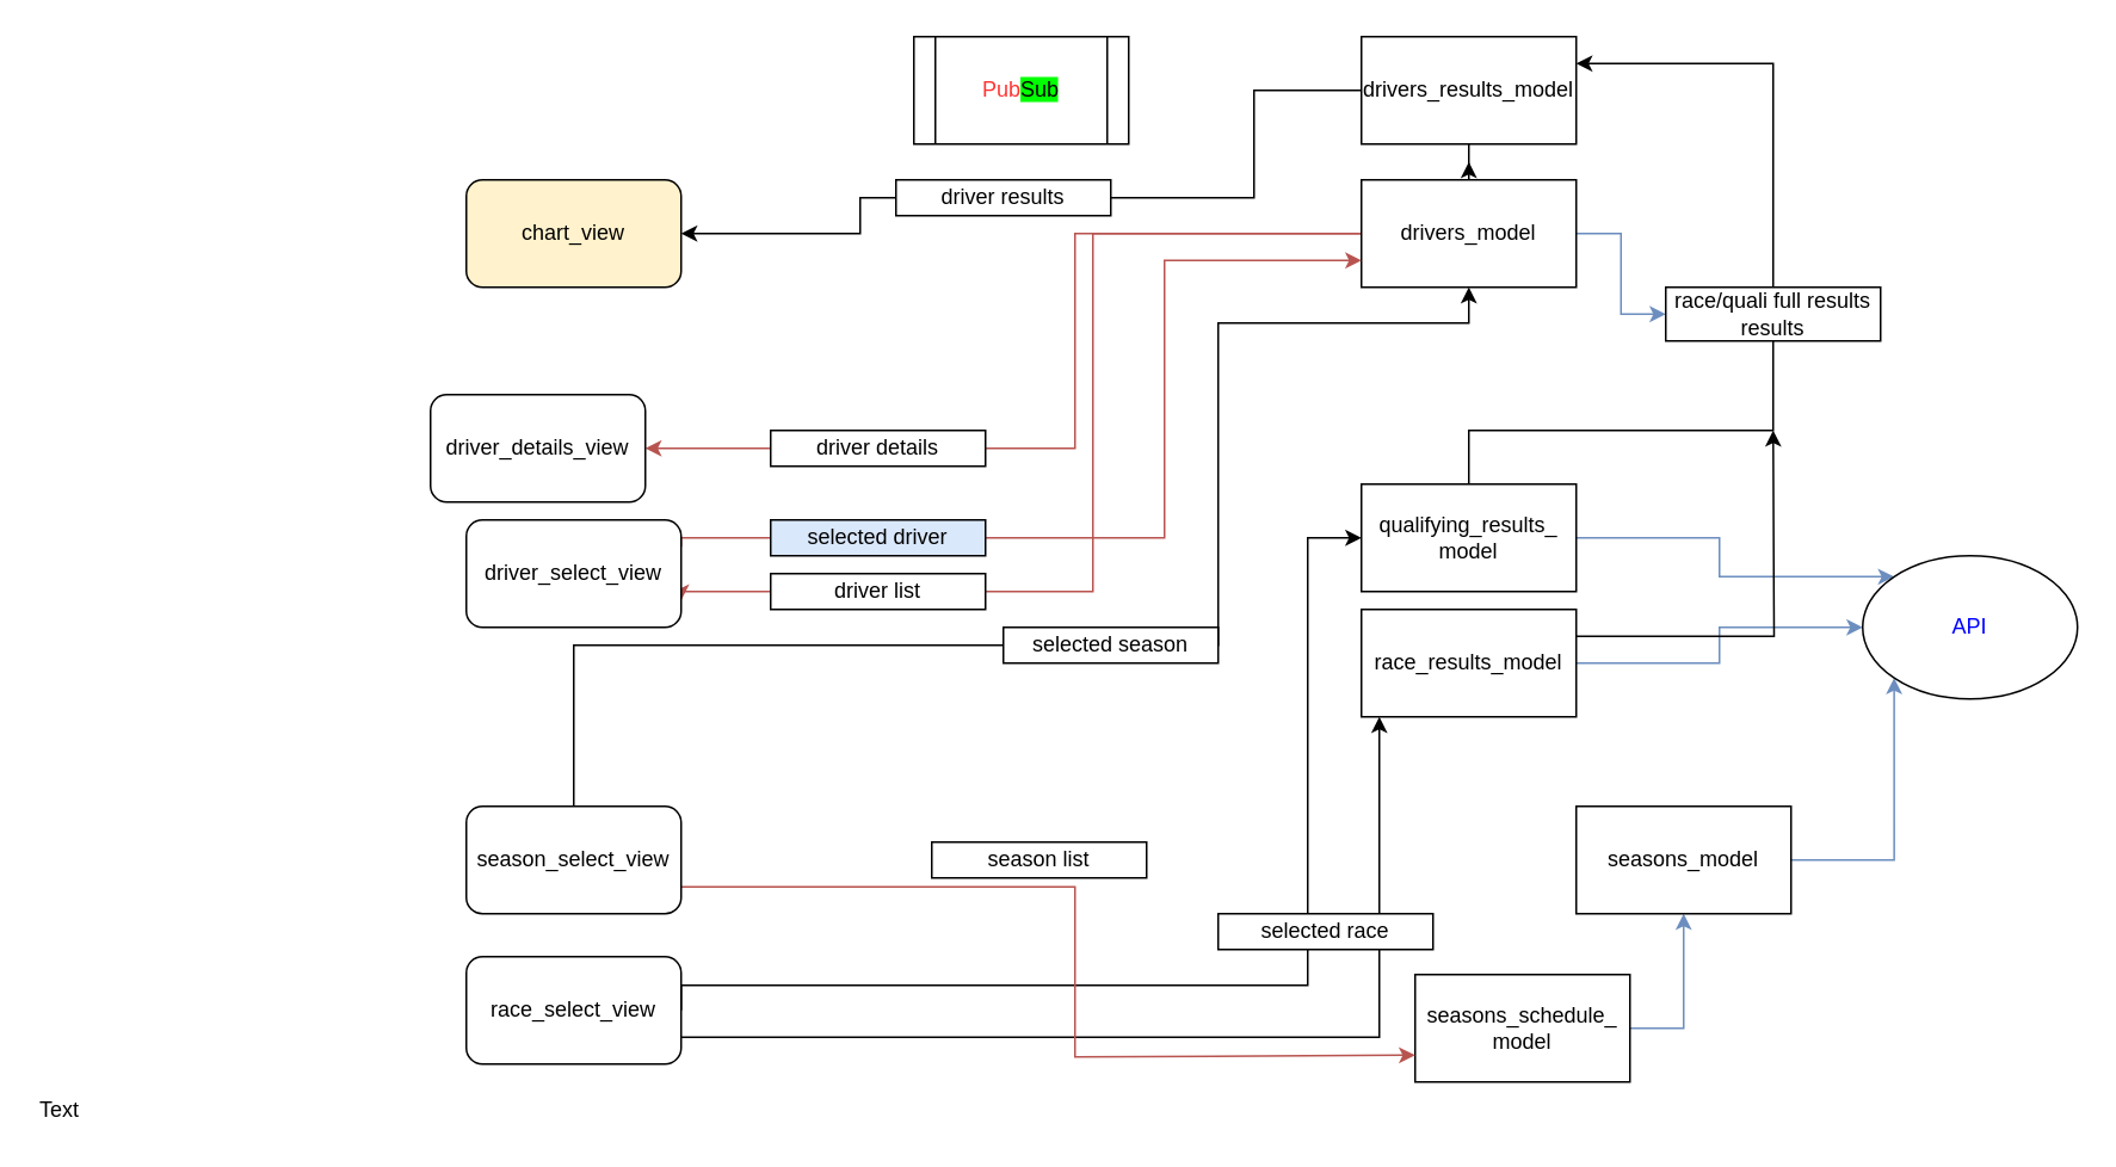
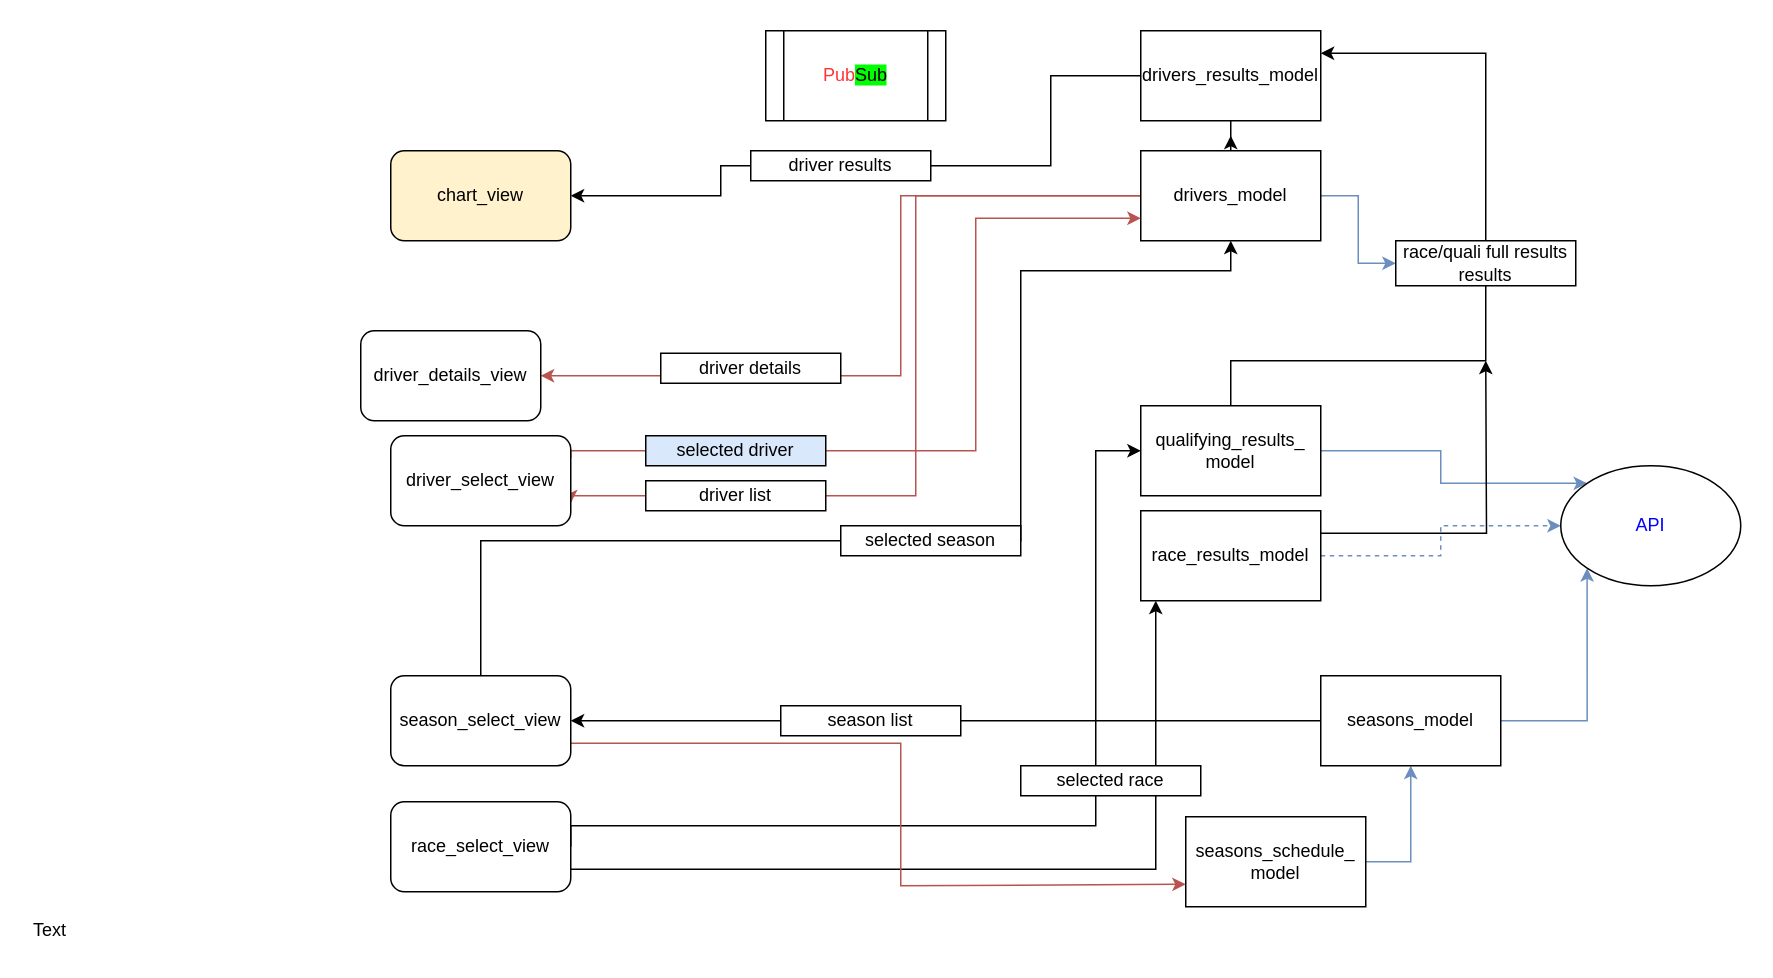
- <mxCell id="33" value="driver details" style="rounded=0;whiteSpace=wrap;html=1;" vertex="1" parent="1"><mxGeometry x="430" y="240" width="120" height="20" as="geometry" /></mxCell>
+ <mxCell id="33" value="driver details" style="rounded=0;whiteSpace=wrap;html=1;" vertex="1" parent="1"><mxGeometry x="440" y="235" width="120" height="20" as="geometry" /></mxCell>
- <mxCell id="15" style="edgeStyle=orthogonalEdgeStyle;rounded=0;orthogonalLoop=1;jettySize=auto;html=1;exitX=1;exitY=0.5;exitDx=0;exitDy=0;entryX=0;entryY=0.5;entryDx=0;entryDy=0;fillColor=#dae8fc;strokeColor=#6c8ebf;" edge="1" parent="1" source="17" target="32"><mxGeometry relative="1" as="geometry" /></mxCell>
+ <mxCell id="15" style="edgeStyle=orthogonalEdgeStyle;rounded=0;orthogonalLoop=1;jettySize=auto;html=1;exitX=1;exitY=0.5;exitDx=0;exitDy=0;entryX=0;entryY=0.5;entryDx=0;entryDy=0;fillColor=#dae8fc;strokeColor=#6c8ebf;dashed=1;" edge="1" parent="1" source="17" target="32"><mxGeometry relative="1" as="geometry" /></mxCell>
+ <mxCell id="6" style="edgeStyle=orthogonalEdgeStyle;rounded=0;orthogonalLoop=1;jettySize=auto;html=1;exitX=0;exitY=0.5;exitDx=0;exitDy=0;entryX=1;entryY=0.5;entryDx=0;entryDy=0;" edge="1" parent="1" source="7" target="30"><mxGeometry relative="1" as="geometry" /></mxCell>
